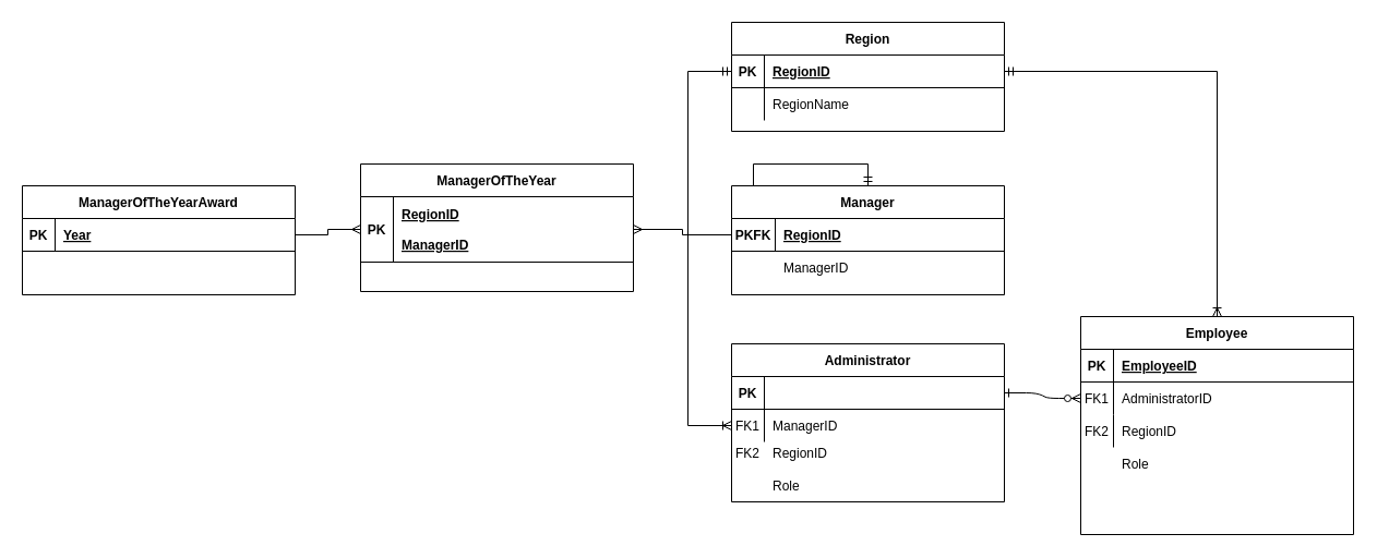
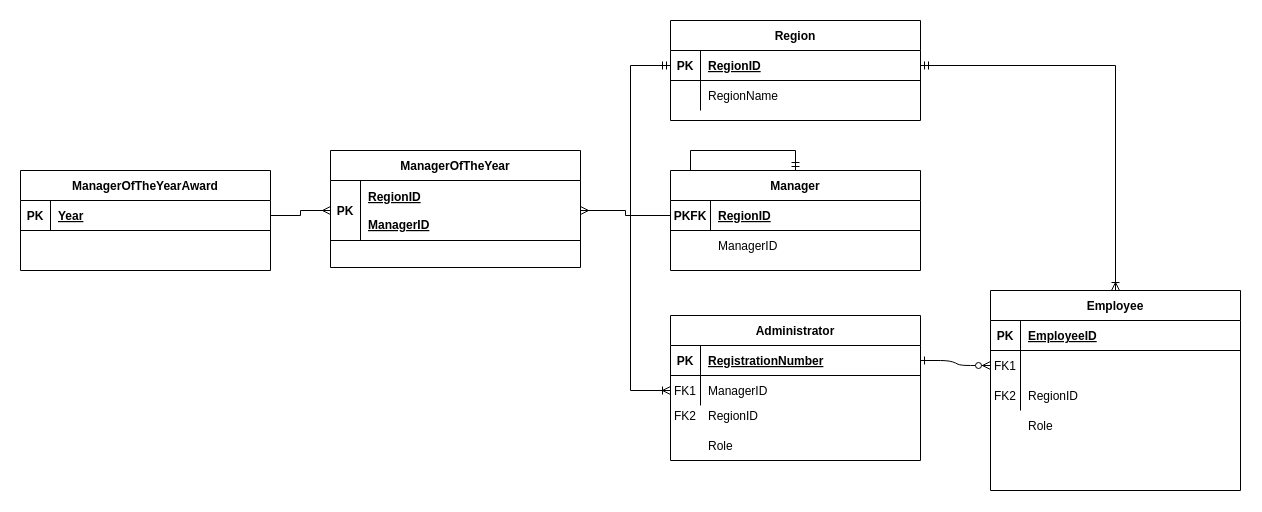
+ <mxCell id="16" value="RegistrationNumber" style="shape=partialRectangle;overflow=hidden;connectable=0;fillColor=none;top=0;left=0;bottom=0;right=0;align=left;spacingLeft=6;fontStyle=5;" parent="14" vertex="1"><mxGeometry x="30" width="220" height="30" as="geometry" /></mxCell>
- <mxCell id="9" value="AdministratorID" style="shape=partialRectangle;overflow=hidden;connectable=0;fillColor=none;top=0;left=0;bottom=0;right=0;align=left;spacingLeft=6;" parent="7" vertex="1"><mxGeometry x="30" width="220" height="30" as="geometry" /></mxCell>
